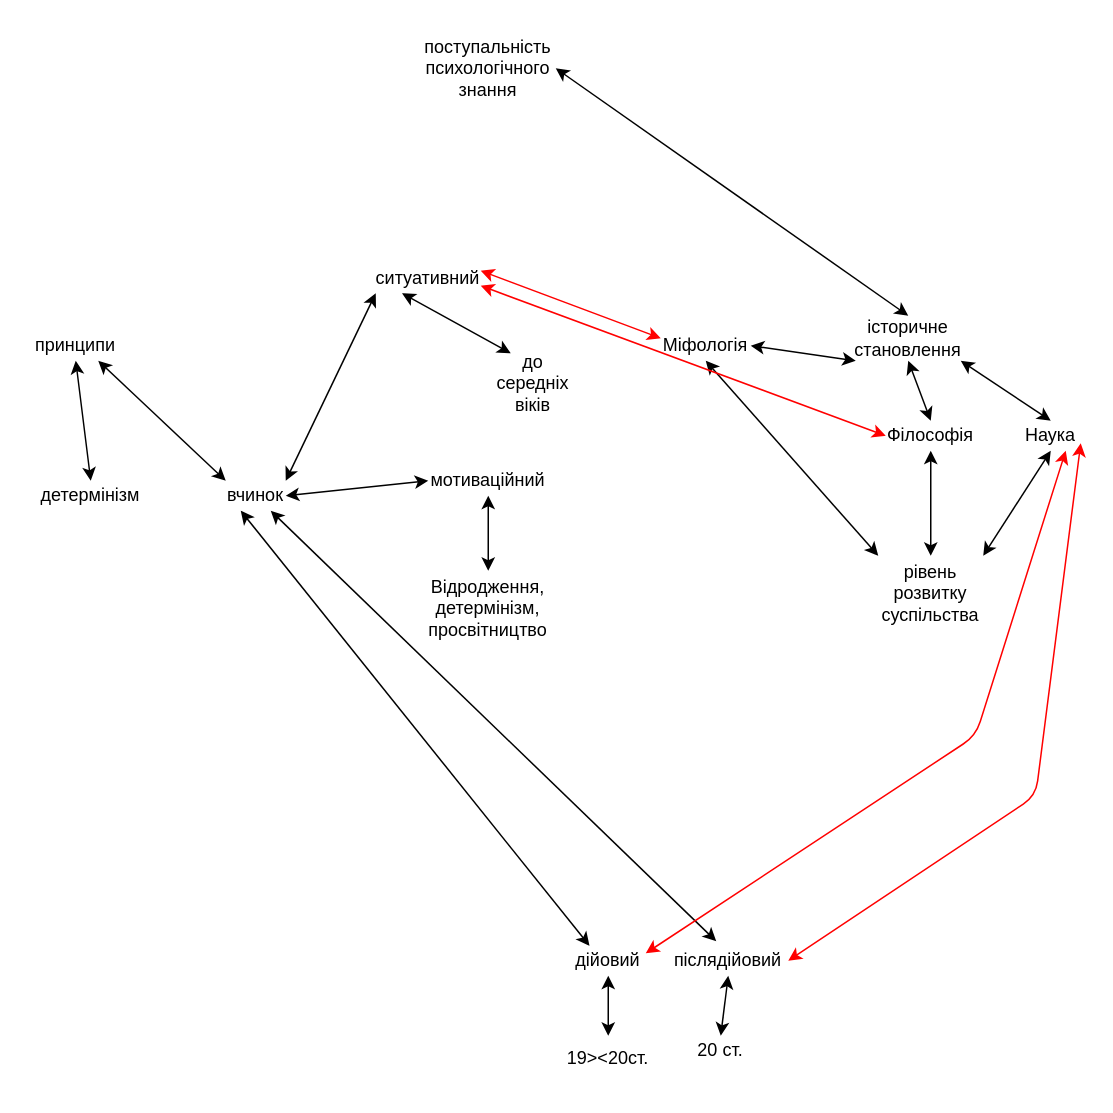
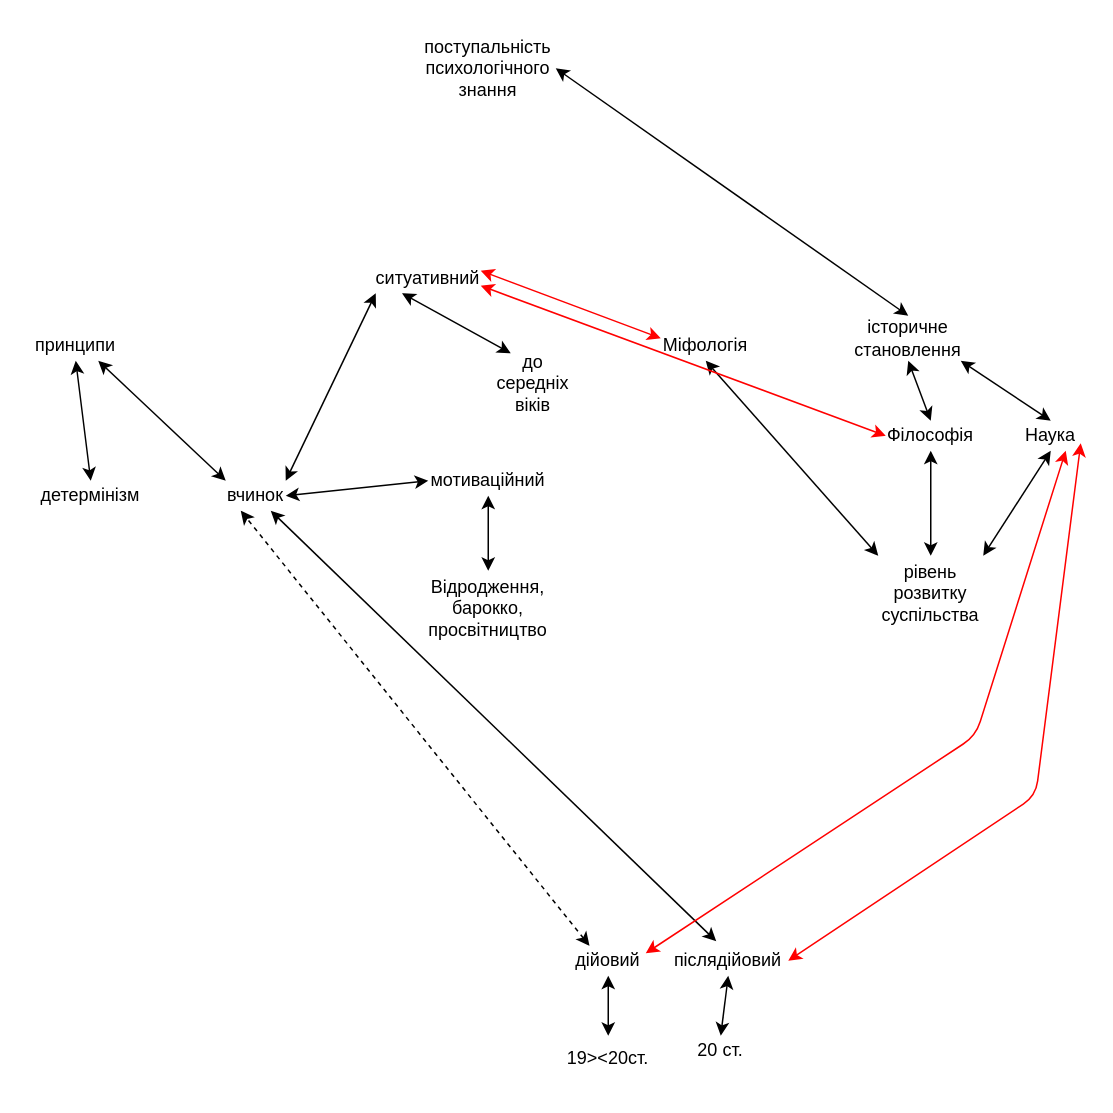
- <mxCell id="19" value="" style="endArrow=classic;startArrow=classic;html=1;entryX=0;entryY=1;entryDx=0;entryDy=0;exitX=1;exitY=0.5;exitDx=0;exitDy=0;" edge="1" parent="1" source="18" target="16"><mxGeometry width="50" height="50" relative="1" as="geometry"><mxPoint x="690" y="660" as="sourcePoint" /><mxPoint x="740" y="610" as="targetPoint" /></mxGeometry></mxCell>
- <mxCell id="30" value="Відродження, детермінізм, просвітництво" style="text;html=1;strokeColor=none;fillColor=none;align=center;verticalAlign=middle;whiteSpace=wrap;rounded=0;" vertex="1" parent="1"><mxGeometry x="280" y="380" width="90" height="50" as="geometry" /></mxCell>
+ <mxCell id="30" value="Відродження, барокко, просвітництво" style="text;html=1;strokeColor=none;fillColor=none;align=center;verticalAlign=middle;whiteSpace=wrap;rounded=0;" vertex="1" parent="1"><mxGeometry x="280" y="380" width="90" height="50" as="geometry" /></mxCell>
- <mxCell id="13" value="" style="endArrow=classic;startArrow=classic;html=1;entryX=0.25;entryY=1;entryDx=0;entryDy=0;exitX=0.25;exitY=0;exitDx=0;exitDy=0;" edge="1" parent="1" source="12" target="6"><mxGeometry width="50" height="50" relative="1" as="geometry"><mxPoint x="370" y="660" as="sourcePoint" /><mxPoint x="420" y="610" as="targetPoint" /></mxGeometry></mxCell>
+ <mxCell id="13" value="" style="endArrow=classic;startArrow=classic;html=1;entryX=0.25;entryY=1;entryDx=0;entryDy=0;exitX=0.25;exitY=0;exitDx=0;exitDy=0;dashed=1;" edge="1" parent="1" source="12" target="6"><mxGeometry width="50" height="50" relative="1" as="geometry"><mxPoint x="370" y="660" as="sourcePoint" /><mxPoint x="420" y="610" as="targetPoint" /></mxGeometry></mxCell>
